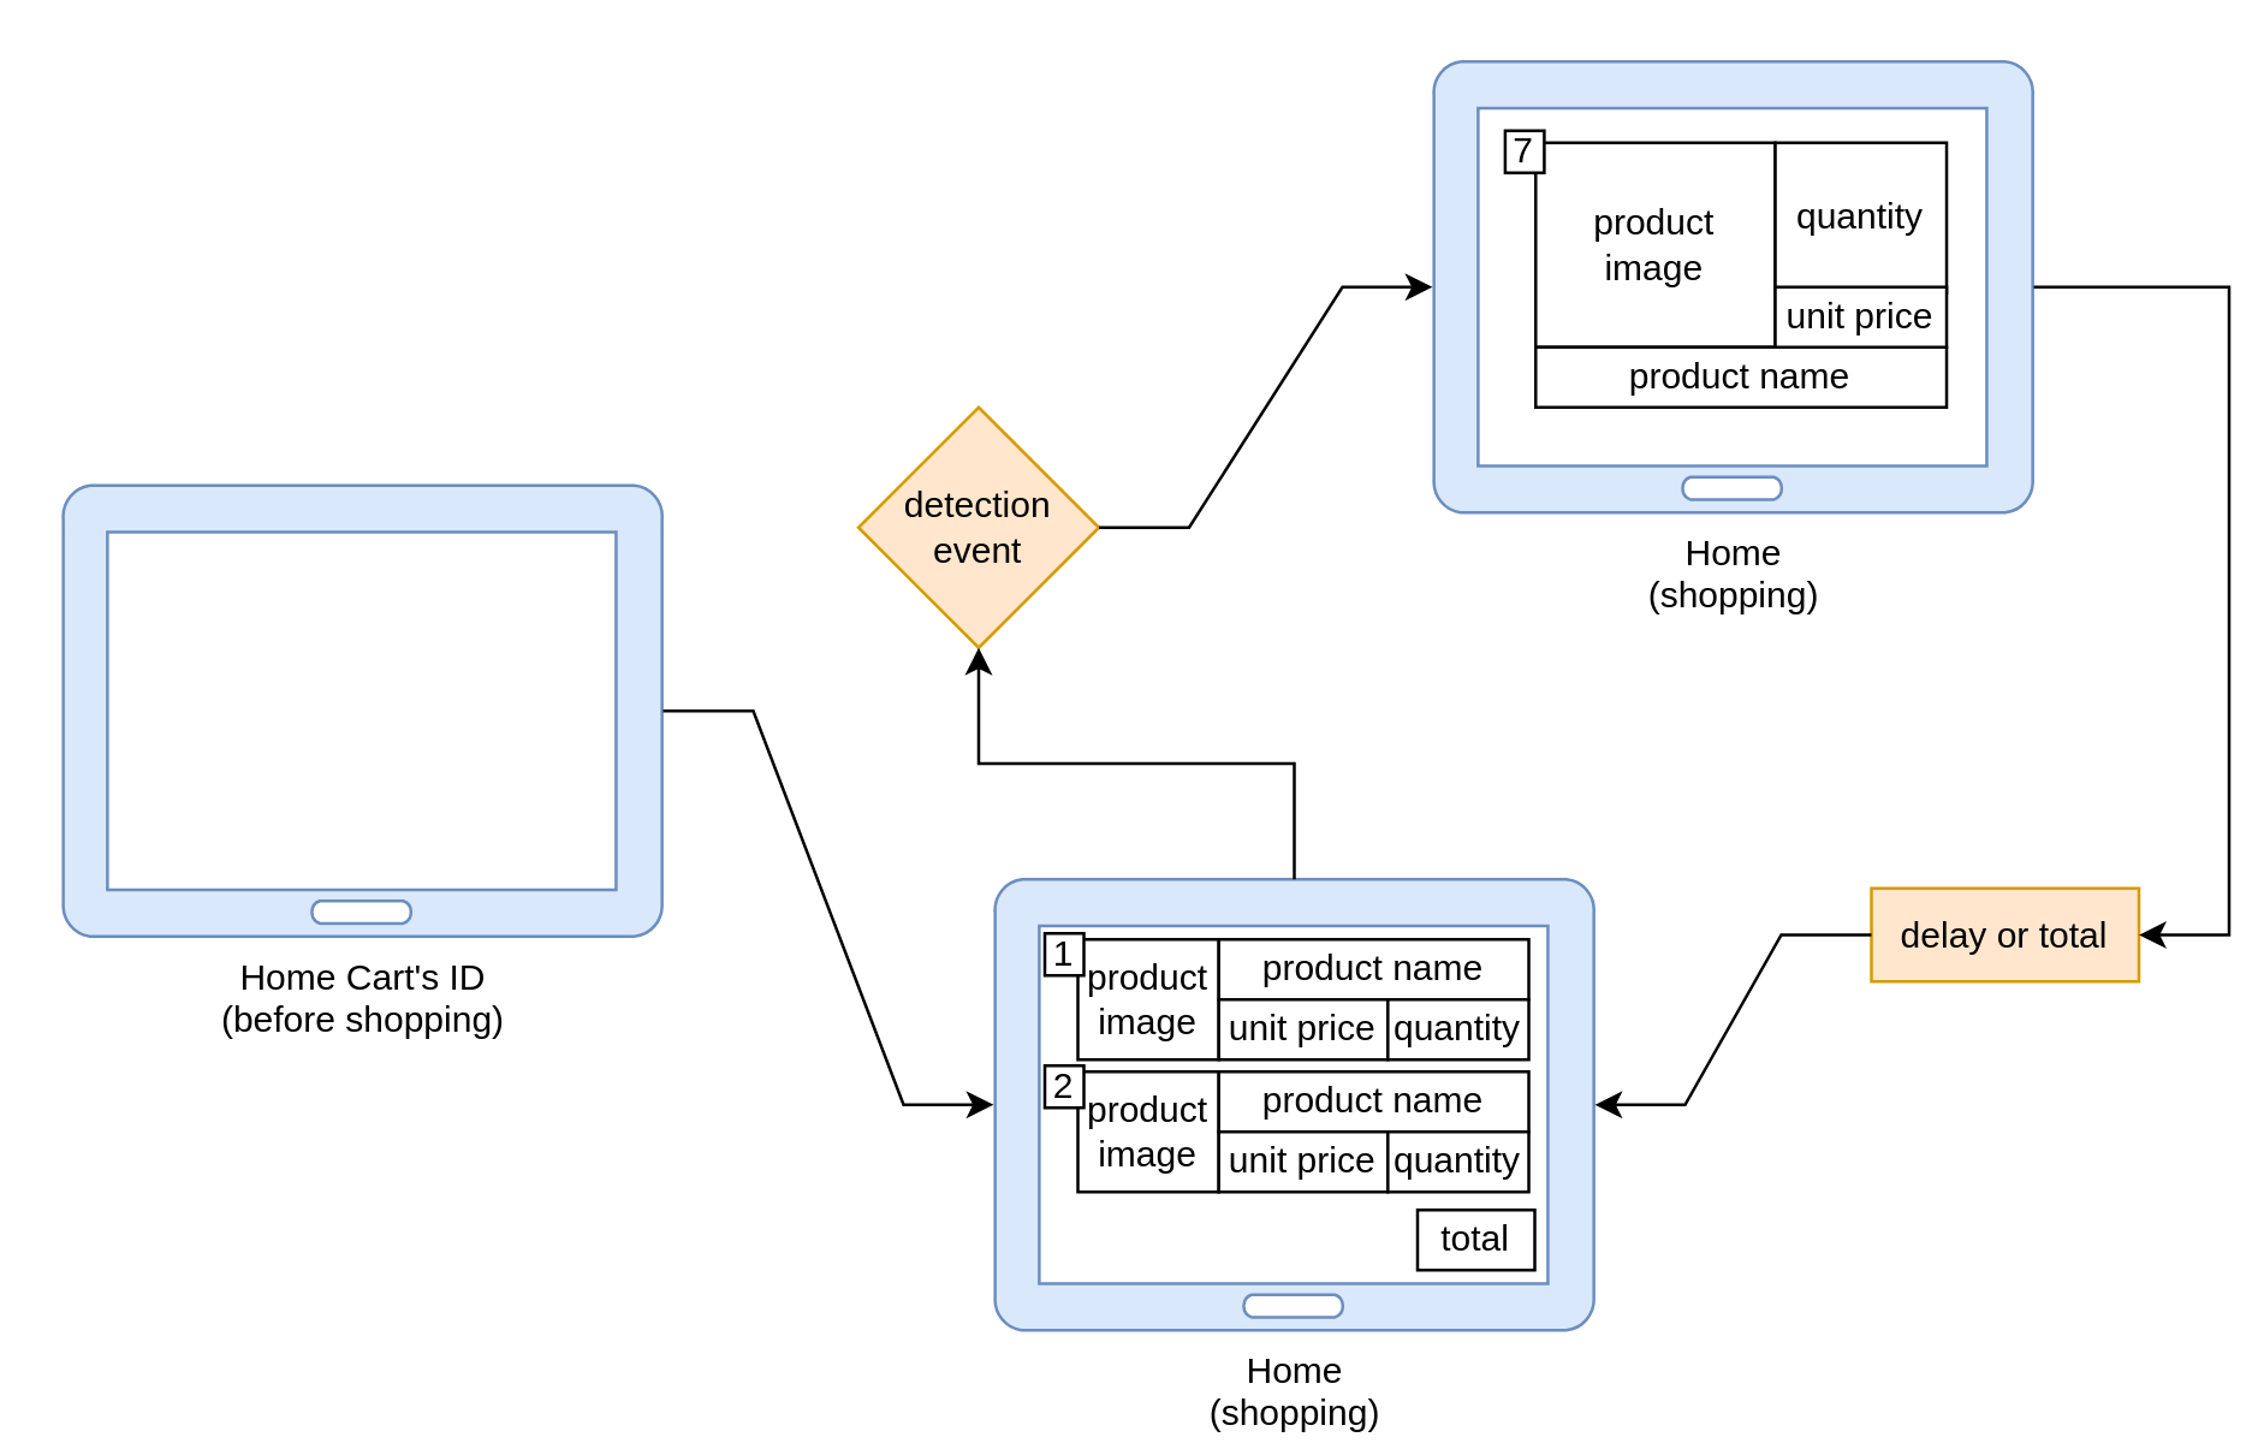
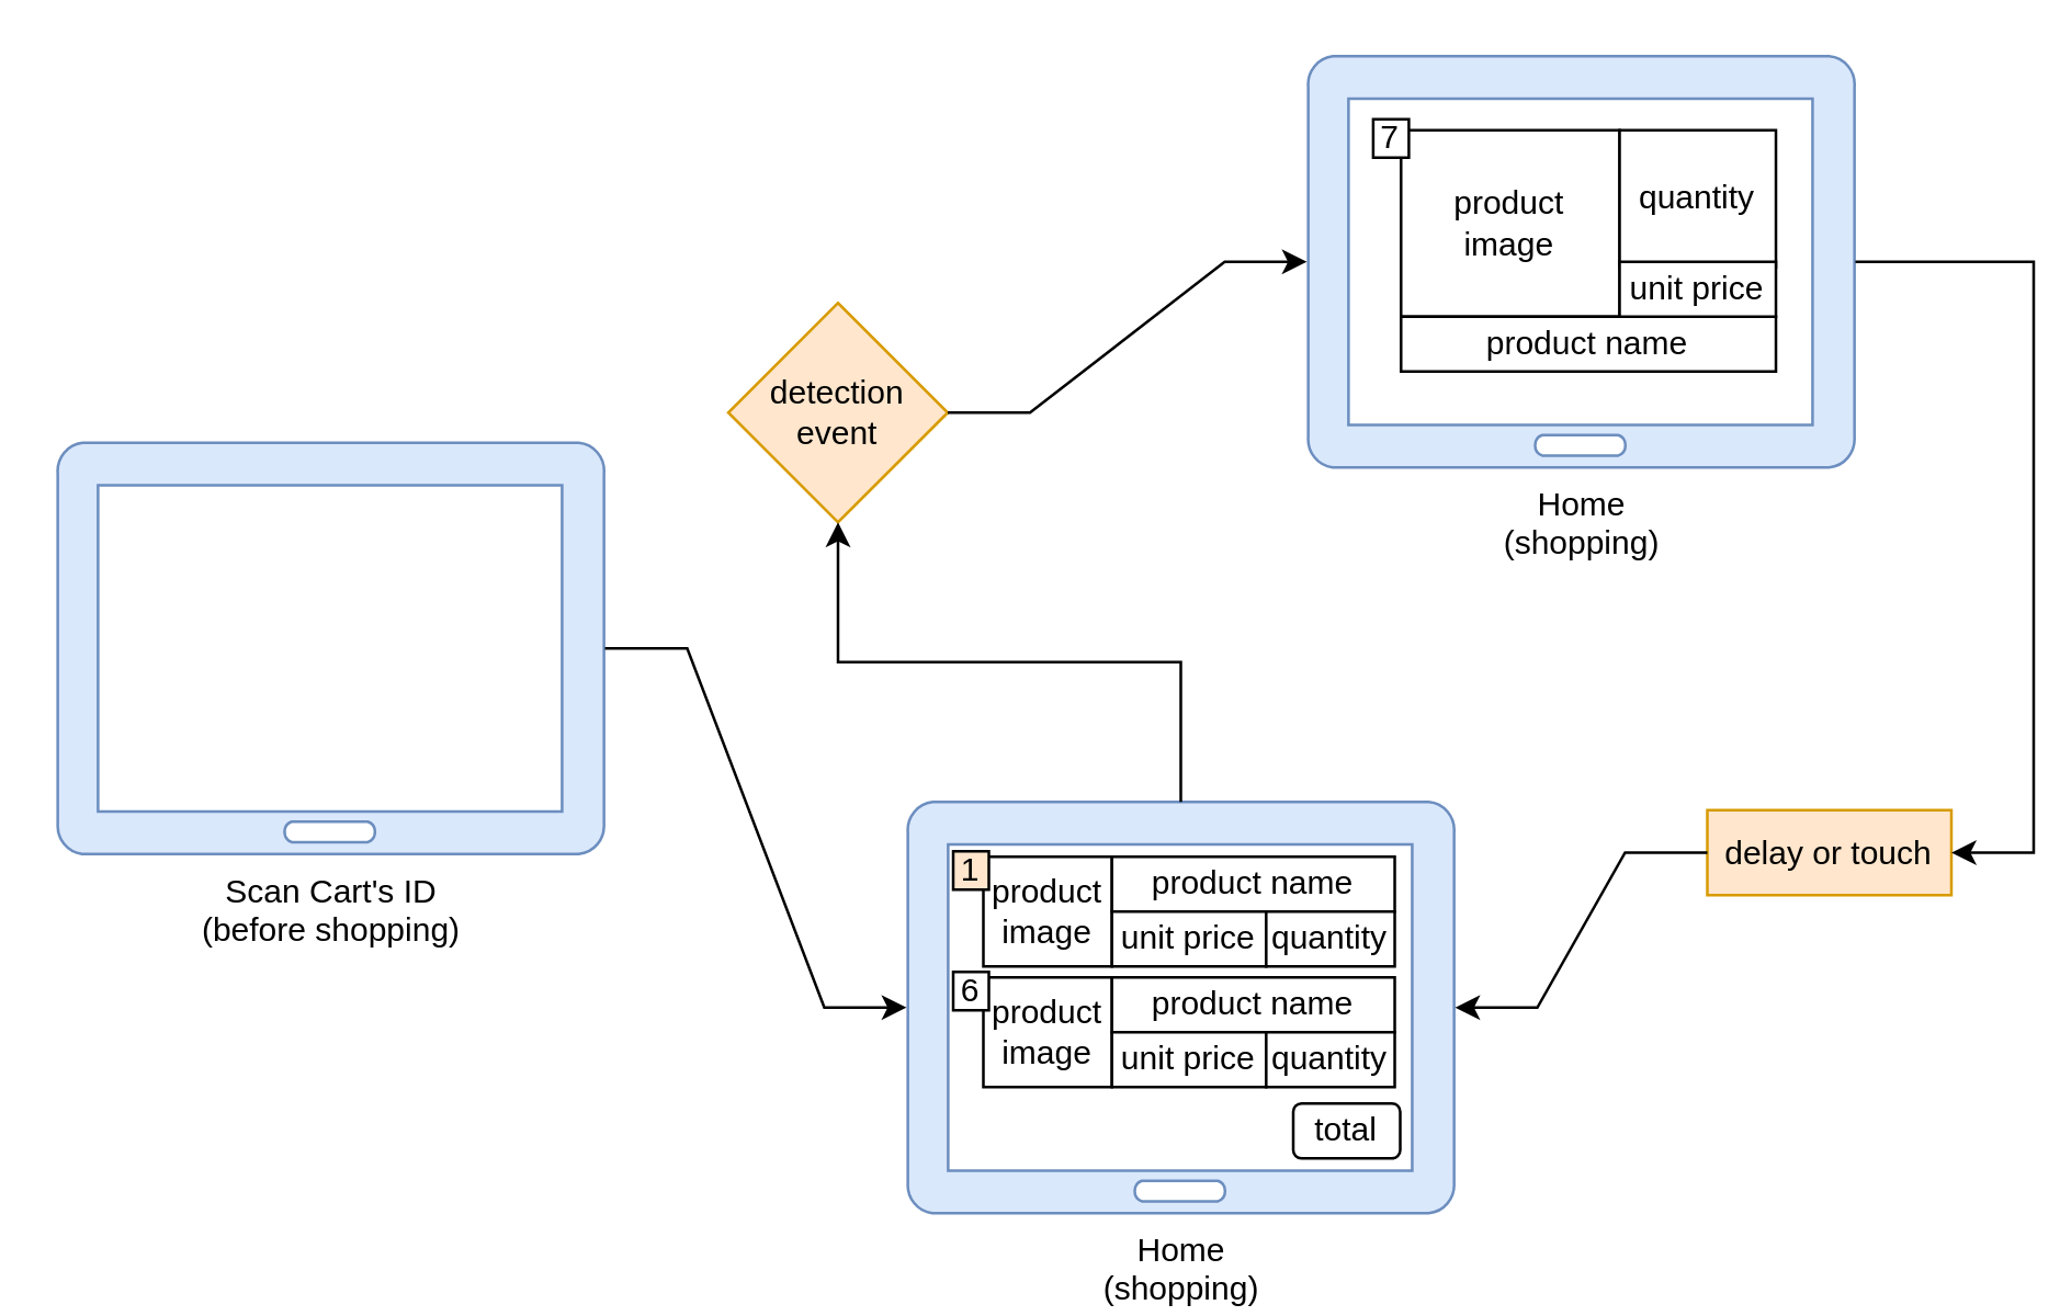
- <mxCell id="16" value="detection&lt;br&gt;event" style="rhombus;whiteSpace=wrap;html=1;fillColor=#ffe6cc;strokeColor=#d79b00;direction=south;" vertex="1" parent="1"><mxGeometry x="285" y="135" width="80" height="80" as="geometry" /></mxCell>
+ <mxCell id="16" value="detection&lt;br&gt;event" style="rhombus;whiteSpace=wrap;html=1;fillColor=#ffe6cc;strokeColor=#d79b00;direction=south;" vertex="1" parent="1"><mxGeometry x="265" y="110" width="80" height="80" as="geometry" /></mxCell>
- <mxCell id="26" value="delay or total" style="whiteSpace=wrap;html=1;fillColor=#ffe6cc;strokeColor=#d79b00;" vertex="1" parent="1"><mxGeometry x="622" y="295" width="89" height="31" as="geometry" /></mxCell>
+ <mxCell id="26" value="delay or touch" style="whiteSpace=wrap;html=1;fillColor=#ffe6cc;strokeColor=#d79b00;" vertex="1" parent="1"><mxGeometry x="622" y="295" width="89" height="31" as="geometry" /></mxCell>
- <mxCell id="15" value="1" style="rounded=0;whiteSpace=wrap;html=1;" parent="1" vertex="1"><mxGeometry x="347" y="310" width="13" height="14" as="geometry" /></mxCell>
+ <mxCell id="15" value="1" style="rounded=0;whiteSpace=wrap;html=1;fillColor=#ffe6cc;" parent="1" vertex="1"><mxGeometry x="347" y="310" width="13" height="14" as="geometry" /></mxCell>
- <mxCell id="2" value="Home Cart's ID&lt;br&gt;(before shopping)" style="verticalLabelPosition=bottom;html=1;verticalAlign=top;align=center;strokeColor=#6c8ebf;fillColor=#dae8fc;shape=mxgraph.azure.tablet;pointerEvents=1;" parent="1" vertex="1"><mxGeometry x="20" y="161" width="200" height="150" as="geometry" /></mxCell>
+ <mxCell id="2" value="Scan Cart's ID&lt;br&gt;(before shopping)" style="verticalLabelPosition=bottom;html=1;verticalAlign=top;align=center;strokeColor=#6c8ebf;fillColor=#dae8fc;shape=mxgraph.azure.tablet;pointerEvents=1;" parent="1" vertex="1"><mxGeometry x="20" y="161" width="200" height="150" as="geometry" /></mxCell>
- <mxCell id="14" value="2" style="rounded=0;whiteSpace=wrap;html=1;" parent="1" vertex="1"><mxGeometry x="347" y="354" width="13" height="14" as="geometry" /></mxCell>
+ <mxCell id="14" value="6" style="rounded=0;whiteSpace=wrap;html=1;" parent="1" vertex="1"><mxGeometry x="347" y="354" width="13" height="14" as="geometry" /></mxCell>
- <mxCell id="5" value="total" style="rounded=0;whiteSpace=wrap;html=1;" parent="1" vertex="1"><mxGeometry x="471" y="402" width="39" height="20" as="geometry" /></mxCell>
+ <mxCell id="5" value="total" style="whiteSpace=wrap;html=1;rounded=1;" parent="1" vertex="1"><mxGeometry x="471" y="402" width="39" height="20" as="geometry" /></mxCell>
